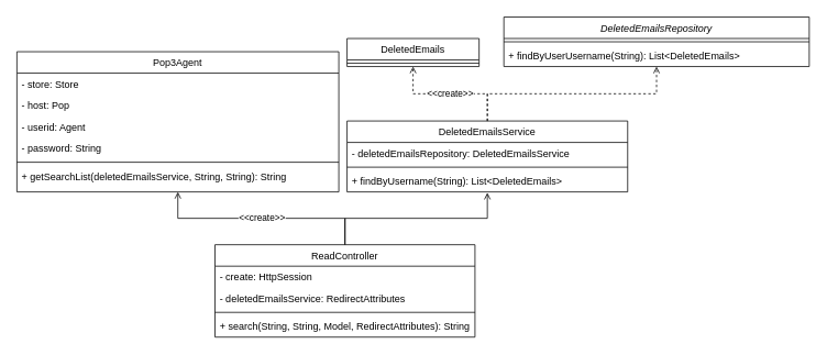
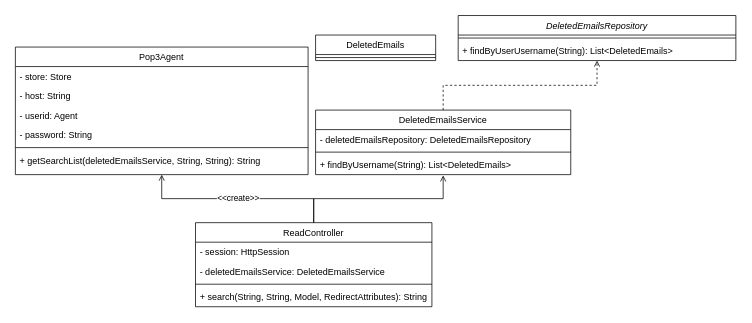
- <mxCell id="24" value="&amp;lt;&amp;lt;create&amp;gt;&amp;gt;" style="edgeStyle=orthogonalEdgeStyle;rounded=0;orthogonalLoop=1;jettySize=auto;html=1;exitX=0.5;exitY=0;exitDx=0;exitDy=0;entryX=0.5;entryY=1;entryDx=0;entryDy=0;endArrow=open;endFill=0;dashed=1;" edge="1" parent="1" source="18" target="22"><mxGeometry relative="1" as="geometry"><mxPoint x="508.24" y="68" as="sourcePoint" /><mxPoint x="791.24" y="-14" as="targetPoint" /></mxGeometry></mxCell>
- <mxCell id="10" value="- host: Pop" style="text;align=left;verticalAlign=top;spacingLeft=4;spacingRight=4;overflow=hidden;rotatable=0;points=[[0,0.5],[1,0.5]];portConstraint=eastwest;" parent="8" vertex="1"><mxGeometry y="52" width="390" height="26" as="geometry" /></mxCell>
+ <mxCell id="10" value="- host: String" style="text;align=left;verticalAlign=top;spacingLeft=4;spacingRight=4;overflow=hidden;rotatable=0;points=[[0,0.5],[1,0.5]];portConstraint=eastwest;" parent="8" vertex="1"><mxGeometry y="52" width="390" height="26" as="geometry" /></mxCell>
- <mxCell id="19" value="- deletedEmailsRepository: DeletedEmailsService" style="text;align=left;verticalAlign=top;spacingLeft=4;spacingRight=4;overflow=hidden;rotatable=0;points=[[0,0.5],[1,0.5]];portConstraint=eastwest;" vertex="1" parent="18"><mxGeometry y="26" width="340" height="26" as="geometry" /></mxCell>
+ <mxCell id="19" value="- deletedEmailsRepository: DeletedEmailsRepository" style="text;align=left;verticalAlign=top;spacingLeft=4;spacingRight=4;overflow=hidden;rotatable=0;points=[[0,0.5],[1,0.5]];portConstraint=eastwest;" vertex="1" parent="18"><mxGeometry y="26" width="340" height="26" as="geometry" /></mxCell>
- <mxCell id="3" value="- create: HttpSession" style="text;align=left;verticalAlign=top;spacingLeft=4;spacingRight=4;overflow=hidden;rotatable=0;points=[[0,0.5],[1,0.5]];portConstraint=eastwest;" parent="2" vertex="1"><mxGeometry y="26" width="315" height="26" as="geometry" /></mxCell>
+ <mxCell id="3" value="- session: HttpSession" style="text;align=left;verticalAlign=top;spacingLeft=4;spacingRight=4;overflow=hidden;rotatable=0;points=[[0,0.5],[1,0.5]];portConstraint=eastwest;" parent="2" vertex="1"><mxGeometry y="26" width="315" height="26" as="geometry" /></mxCell>
- <mxCell id="4" value="- deletedEmailsService: RedirectAttributes" style="text;align=left;verticalAlign=top;spacingLeft=4;spacingRight=4;overflow=hidden;rotatable=0;points=[[0,0.5],[1,0.5]];portConstraint=eastwest;" parent="2" vertex="1"><mxGeometry y="52" width="315" height="26" as="geometry" /></mxCell>
+ <mxCell id="4" value="- deletedEmailsService: DeletedEmailsService" style="text;align=left;verticalAlign=top;spacingLeft=4;spacingRight=4;overflow=hidden;rotatable=0;points=[[0,0.5],[1,0.5]];portConstraint=eastwest;" parent="2" vertex="1"><mxGeometry y="52" width="315" height="26" as="geometry" /></mxCell>
